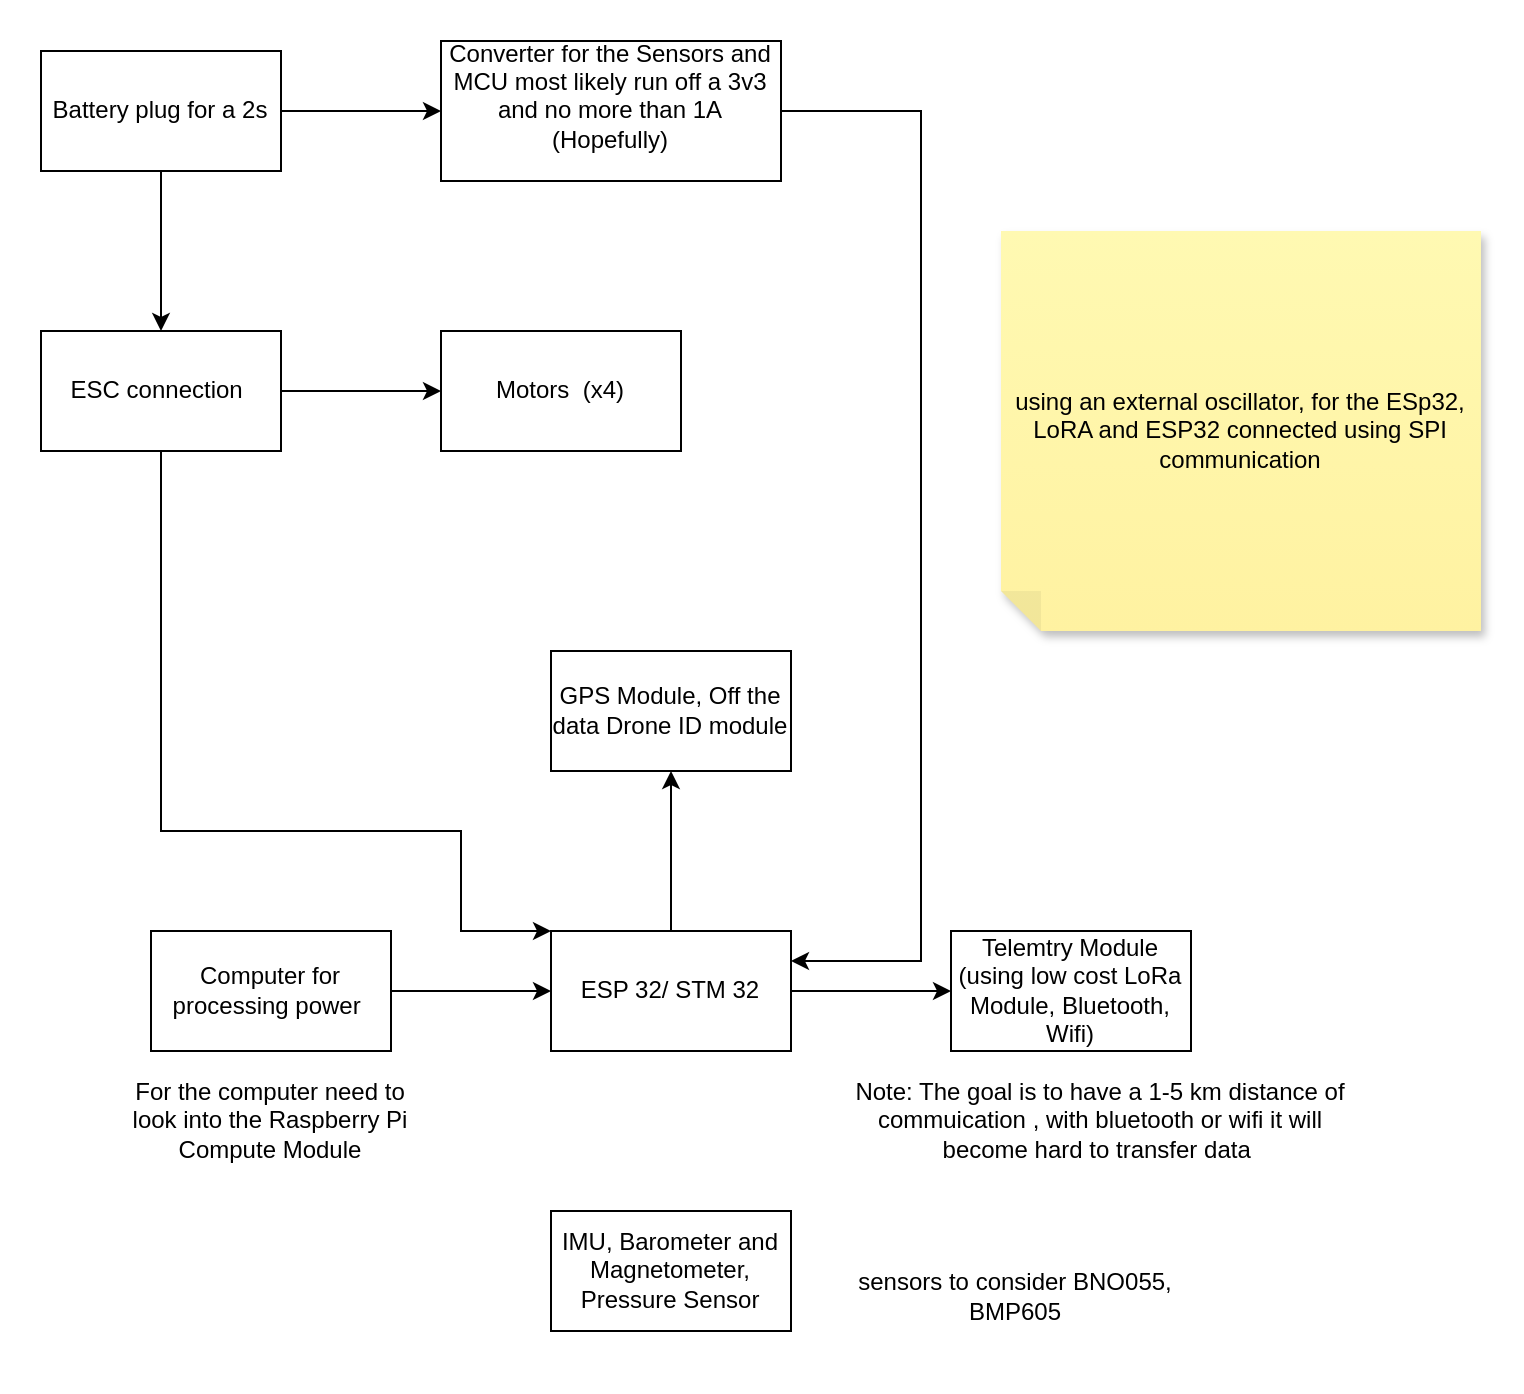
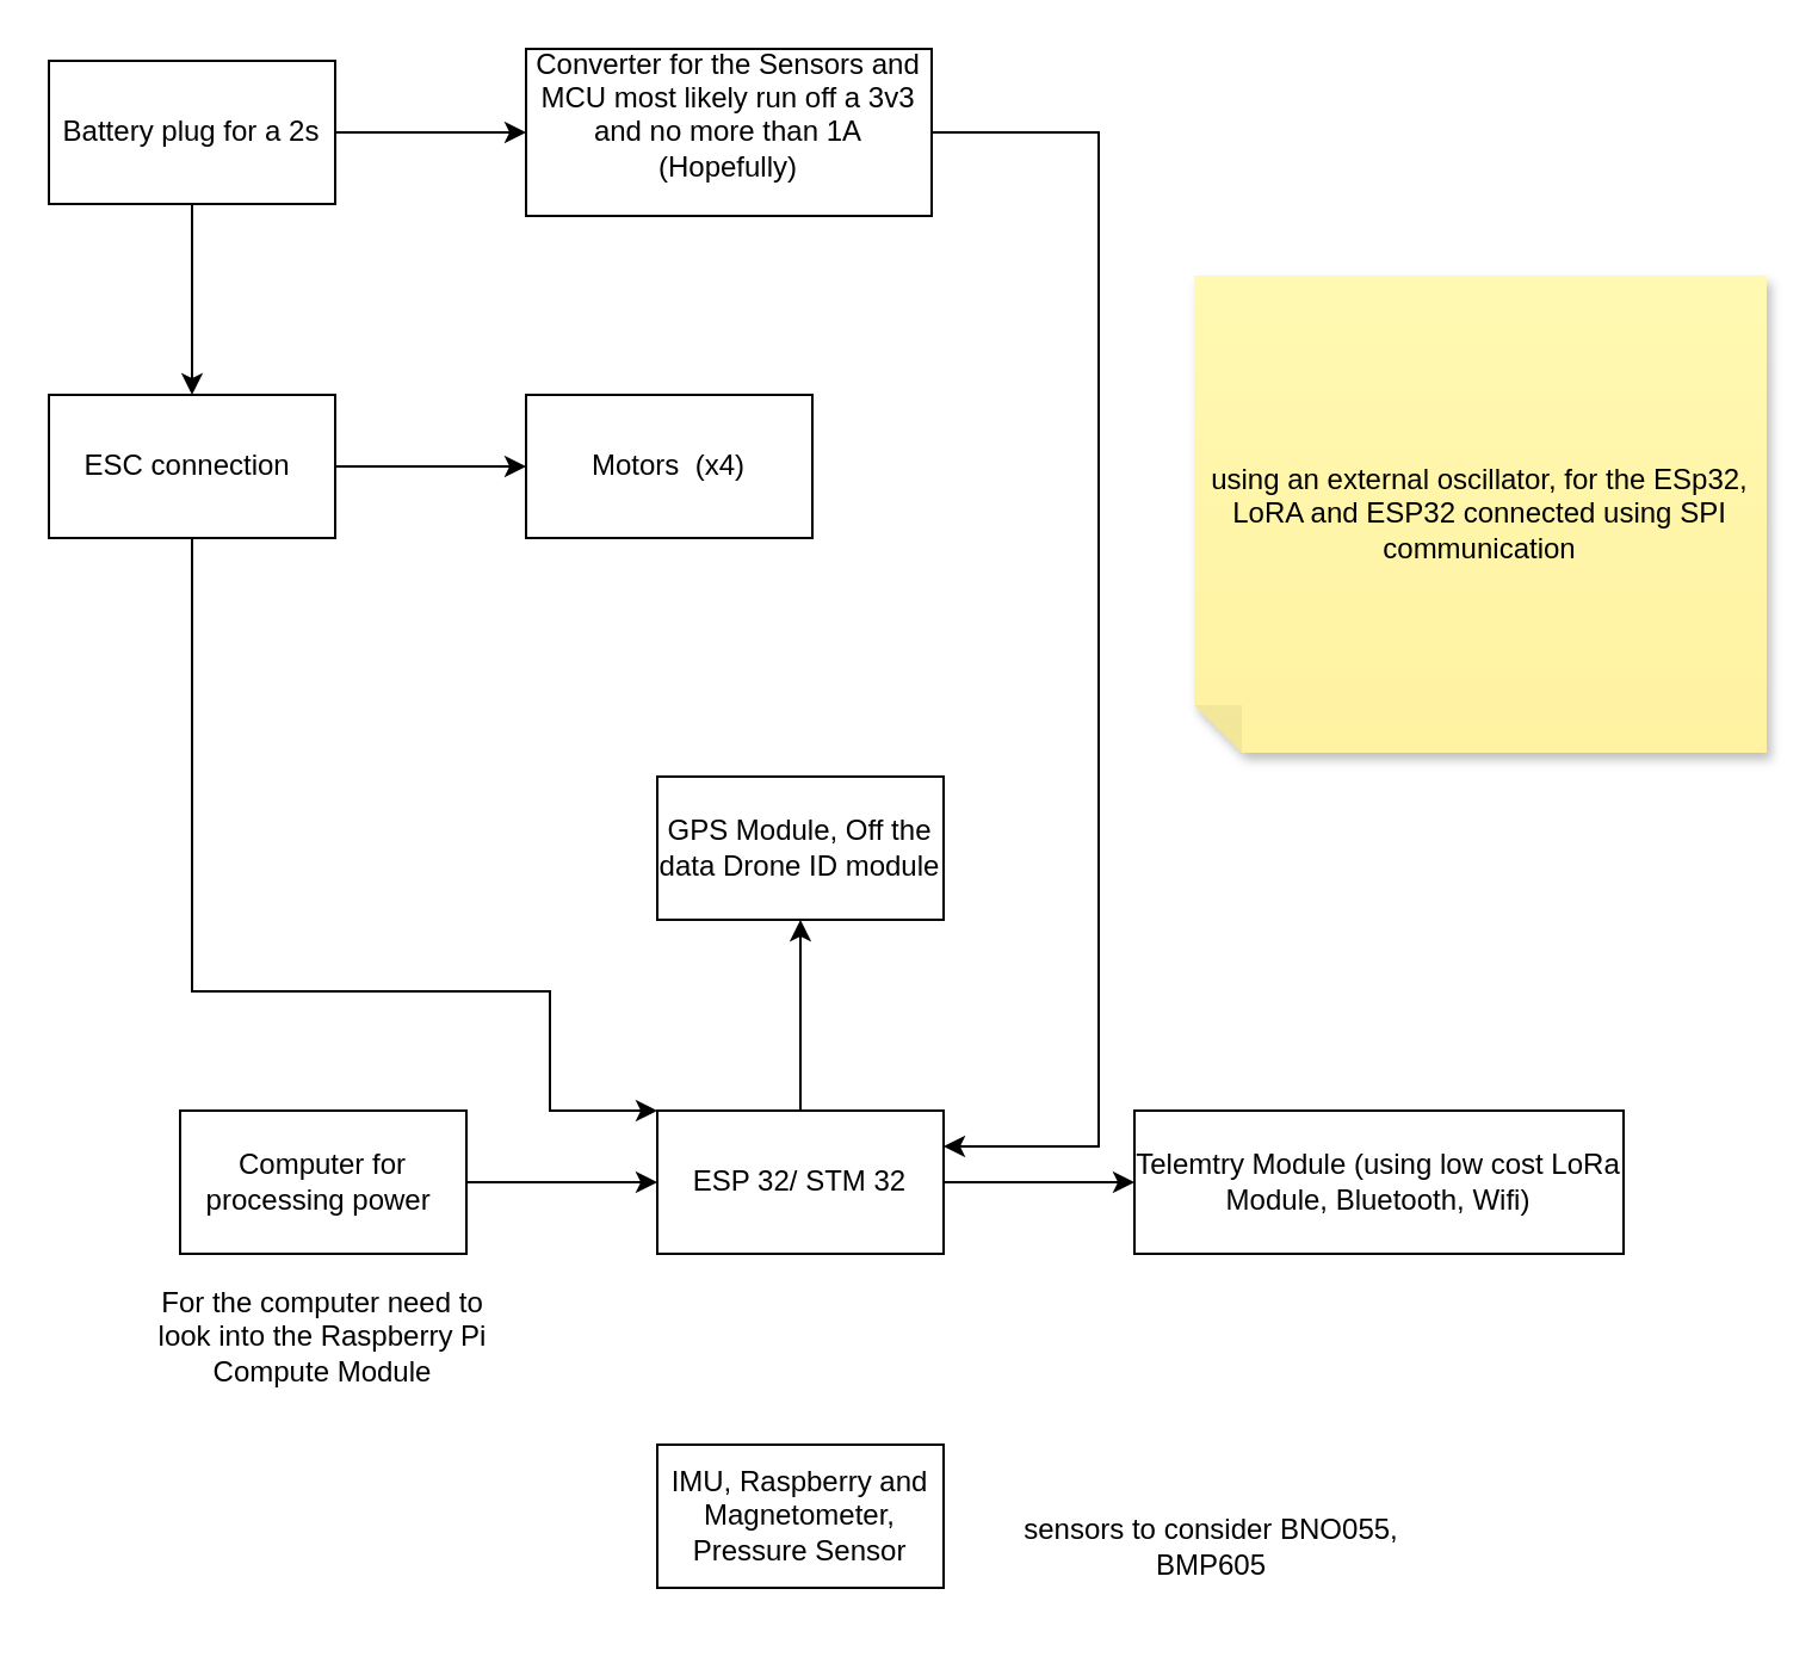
- <mxCell id="6" value="Telemtry Module (using low cost LoRa Module, Bluetooth, Wifi)" style="whiteSpace=wrap;html=1;rounded=0;" vertex="1" parent="1"><mxGeometry x="475" y="465" width="120" height="60" as="geometry" /></mxCell>
+ <mxCell id="6" value="Telemtry Module (using low cost LoRa Module, Bluetooth, Wifi)" style="whiteSpace=wrap;html=1;rounded=0;" vertex="1" parent="1"><mxGeometry x="475" y="465" width="205" height="60" as="geometry" /></mxCell>
- <mxCell id="7" value="Note: The goal is to have a 1-5 km distance of commuication , with bluetooth or wifi it will become hard to transfer data&amp;nbsp;" style="text;html=1;align=center;verticalAlign=middle;whiteSpace=wrap;rounded=0;" vertex="1" parent="1"><mxGeometry x="425" y="545" width="250" height="30" as="geometry" /></mxCell>
- <mxCell id="8" value="IMU, Barometer and Magnetometer, Pressure Sensor" style="rounded=0;whiteSpace=wrap;html=1;" vertex="1" parent="1"><mxGeometry x="275" y="605" width="120" height="60" as="geometry" /></mxCell>
+ <mxCell id="8" value="IMU, Raspberry and Magnetometer, Pressure Sensor" style="rounded=0;whiteSpace=wrap;html=1;" vertex="1" parent="1"><mxGeometry x="275" y="605" width="120" height="60" as="geometry" /></mxCell>
